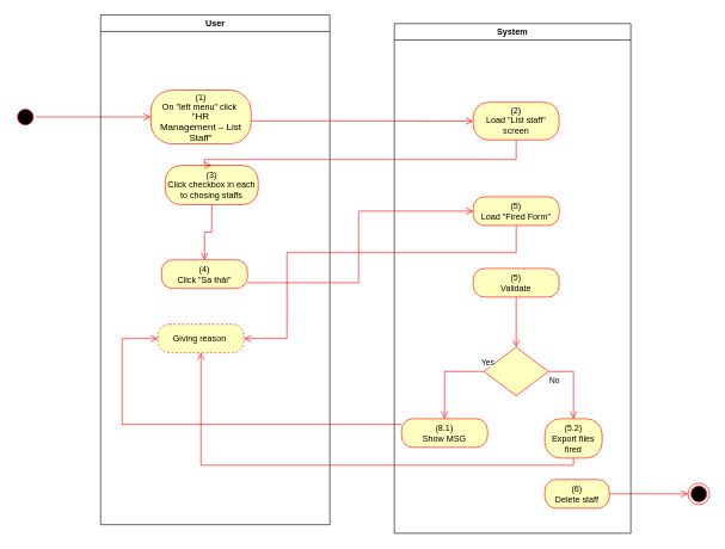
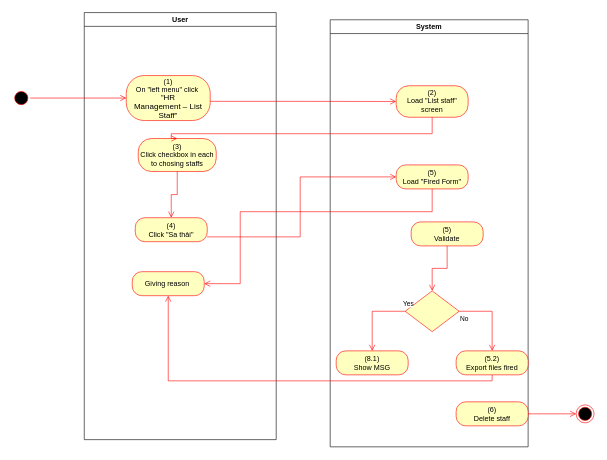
- <mxCell id="10" value="(5)&lt;br&gt;Validate" style="rounded=1;whiteSpace=wrap;html=1;arcSize=40;fontColor=#000000;fillColor=#ffffc0;strokeColor=#ff0000;" vertex="1" parent="8"><mxGeometry x="110" y="342" width="120" height="40" as="geometry" /></mxCell>
+ <mxCell id="10" value="(5)&lt;br&gt;Validate" style="rounded=1;whiteSpace=wrap;html=1;arcSize=40;fontColor=#000000;fillColor=#ffffc0;strokeColor=#ff0000;" vertex="1" parent="8"><mxGeometry x="135" y="337" width="120" height="40" as="geometry" /></mxCell>
- <mxCell id="7" value="Giving reason&amp;nbsp;" style="rounded=1;whiteSpace=wrap;html=1;arcSize=40;fontColor=#000000;fillColor=#ffffc0;strokeColor=#ff0000;dashed=1;" vertex="1" parent="2"><mxGeometry x="80" y="432" width="120" height="40" as="geometry" /></mxCell>
+ <mxCell id="7" value="Giving reason&amp;nbsp;" style="rounded=1;whiteSpace=wrap;html=1;arcSize=40;fontColor=#000000;fillColor=#ffffc0;strokeColor=#ff0000;" vertex="1" parent="2"><mxGeometry x="80" y="432" width="120" height="40" as="geometry" /></mxCell>
- <mxCell id="27" value="" style="edgeStyle=orthogonalEdgeStyle;html=1;verticalAlign=bottom;endArrow=open;endSize=8;strokeColor=#ff0000;rounded=0;entryX=0;entryY=0.5;entryDx=0;entryDy=0;" edge="1" parent="1" source="17" target="7"><mxGeometry relative="1" as="geometry"><mxPoint x="590" y="672" as="targetPoint" /><Array as="points"><mxPoint x="170" y="592" /><mxPoint x="170" y="472" /></Array></mxGeometry></mxCell>
- <mxCell id="14" value="(5.2)&lt;br&gt;Export files fired" style="rounded=1;whiteSpace=wrap;html=1;arcSize=40;fontColor=#000000;fillColor=#ffffc0;strokeColor=#ff0000;" vertex="1" parent="8"><mxGeometry x="210" y="552" width="80" height="55" as="geometry" /></mxCell>
+ <mxCell id="14" value="(5.2)&lt;br&gt;Export files fired" style="rounded=1;whiteSpace=wrap;html=1;arcSize=40;fontColor=#000000;fillColor=#ffffc0;strokeColor=#ff0000;" vertex="1" parent="8"><mxGeometry x="210" y="552" width="120" height="40" as="geometry" /></mxCell>
- <mxCell id="15" value="(6)&lt;br&gt;Delete staff" style="rounded=1;whiteSpace=wrap;html=1;arcSize=40;fontColor=#000000;fillColor=#ffffc0;strokeColor=#ff0000;" vertex="1" parent="8"><mxGeometry x="210" y="637" width="90" height="40" as="geometry" /></mxCell>
+ <mxCell id="15" value="(6)&lt;br&gt;Delete staff" style="rounded=1;whiteSpace=wrap;html=1;arcSize=40;fontColor=#000000;fillColor=#ffffc0;strokeColor=#ff0000;" vertex="1" parent="8"><mxGeometry x="210" y="637" width="120" height="40" as="geometry" /></mxCell>
